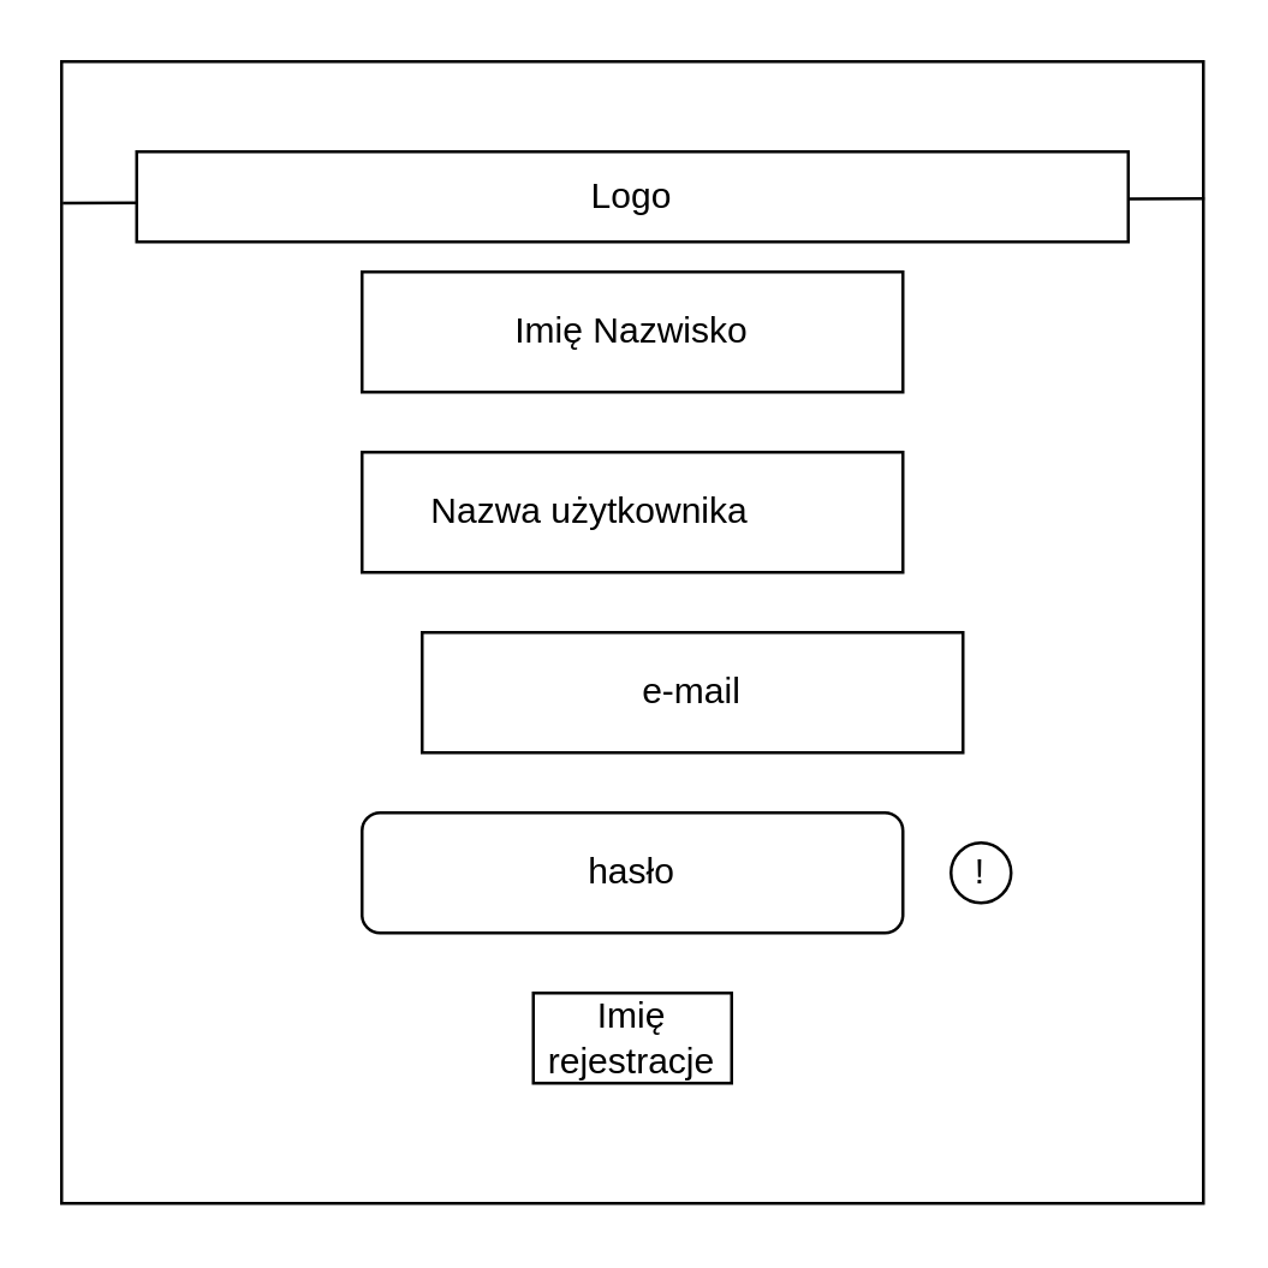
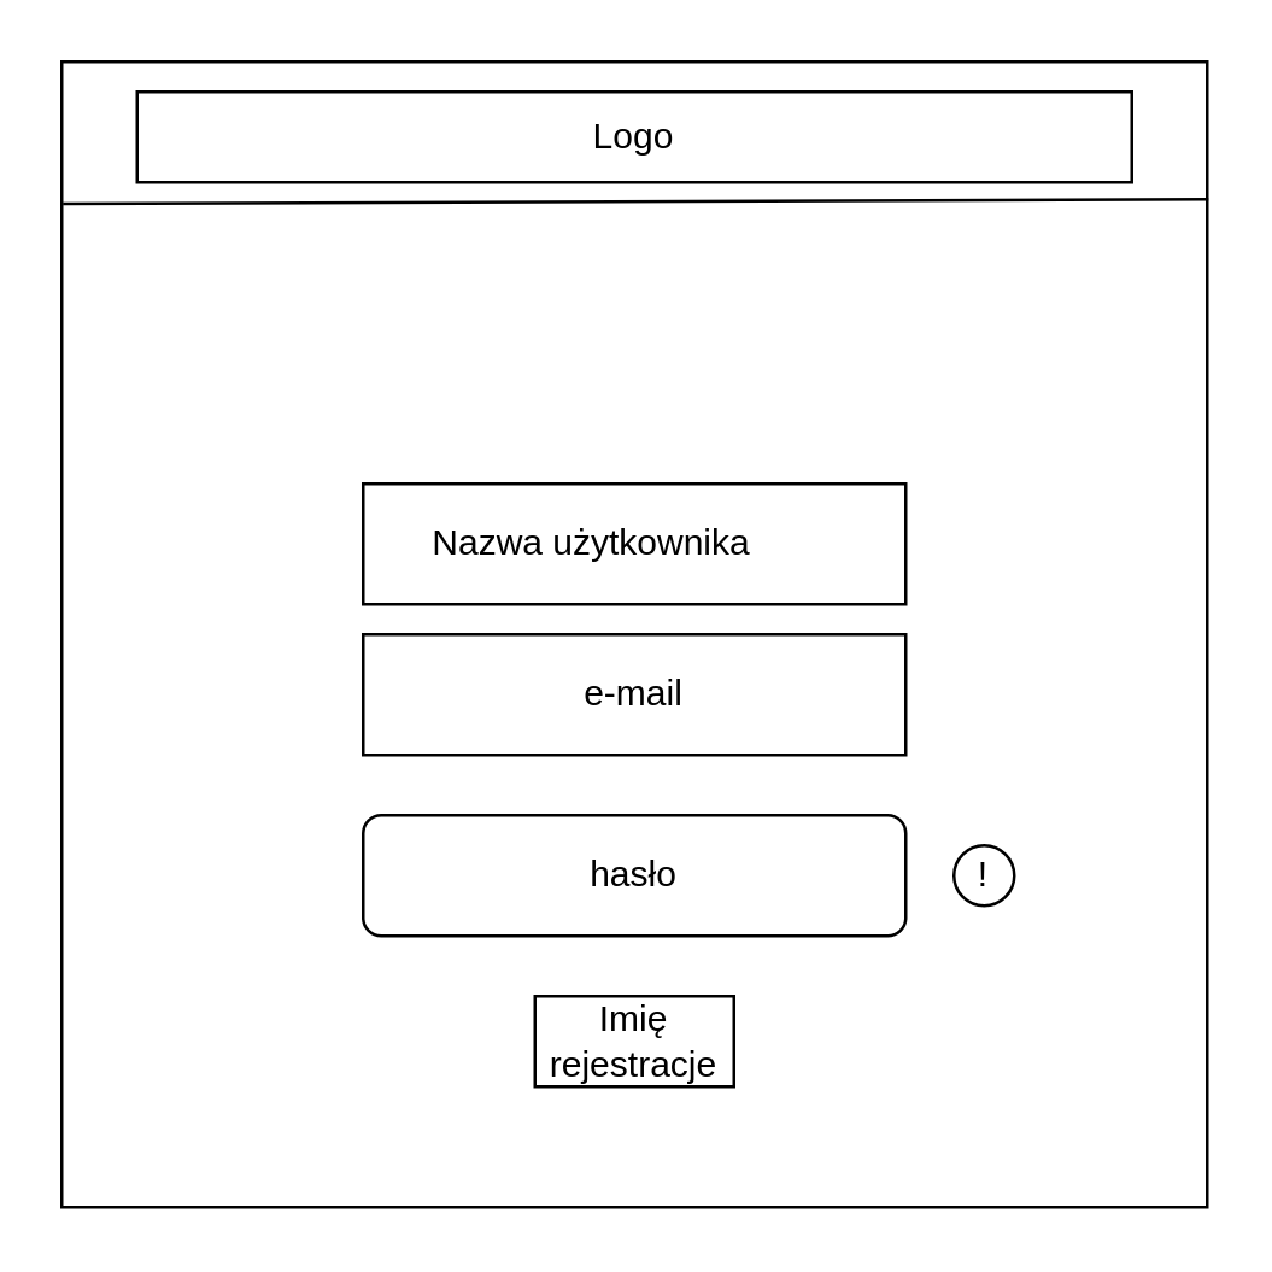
- <mxCell id="4" value="Logo" style="rounded=0;whiteSpace=wrap;html=1;" parent="1" vertex="1"><mxGeometry x="45" y="50" width="330" height="30" as="geometry" /></mxCell>
+ <mxCell id="4" value="Logo" style="rounded=0;whiteSpace=wrap;html=1;" parent="1" vertex="1"><mxGeometry x="45" y="30" width="330" height="30" as="geometry" /></mxCell>
- <mxCell id="10" value="Imię Nazwisko" style="rounded=0;whiteSpace=wrap;html=1;" vertex="1" parent="1"><mxGeometry x="120" y="90" width="180" height="40" as="geometry" /></mxCell>
- <mxCell id="5" value="Nazwa użytkownika&lt;span style=&quot;white-space: pre;&quot;&gt;&#09;&lt;/span&gt;" style="rounded=0;whiteSpace=wrap;html=1;" parent="1" vertex="1"><mxGeometry x="120" y="150" width="180" height="40" as="geometry" /></mxCell>
+ <mxCell id="5" value="Nazwa użytkownika&lt;span style=&quot;white-space: pre;&quot;&gt;&#09;&lt;/span&gt;" style="rounded=0;whiteSpace=wrap;html=1;" parent="1" vertex="1"><mxGeometry x="120" y="160" width="180" height="40" as="geometry" /></mxCell>
- <mxCell id="6" value="e-mail" style="rounded=0;whiteSpace=wrap;html=1;" parent="1" vertex="1"><mxGeometry x="140" y="210" width="180" height="40" as="geometry" /></mxCell>
+ <mxCell id="6" value="e-mail" style="rounded=0;whiteSpace=wrap;html=1;" parent="1" vertex="1"><mxGeometry x="120" y="210" width="180" height="40" as="geometry" /></mxCell>
